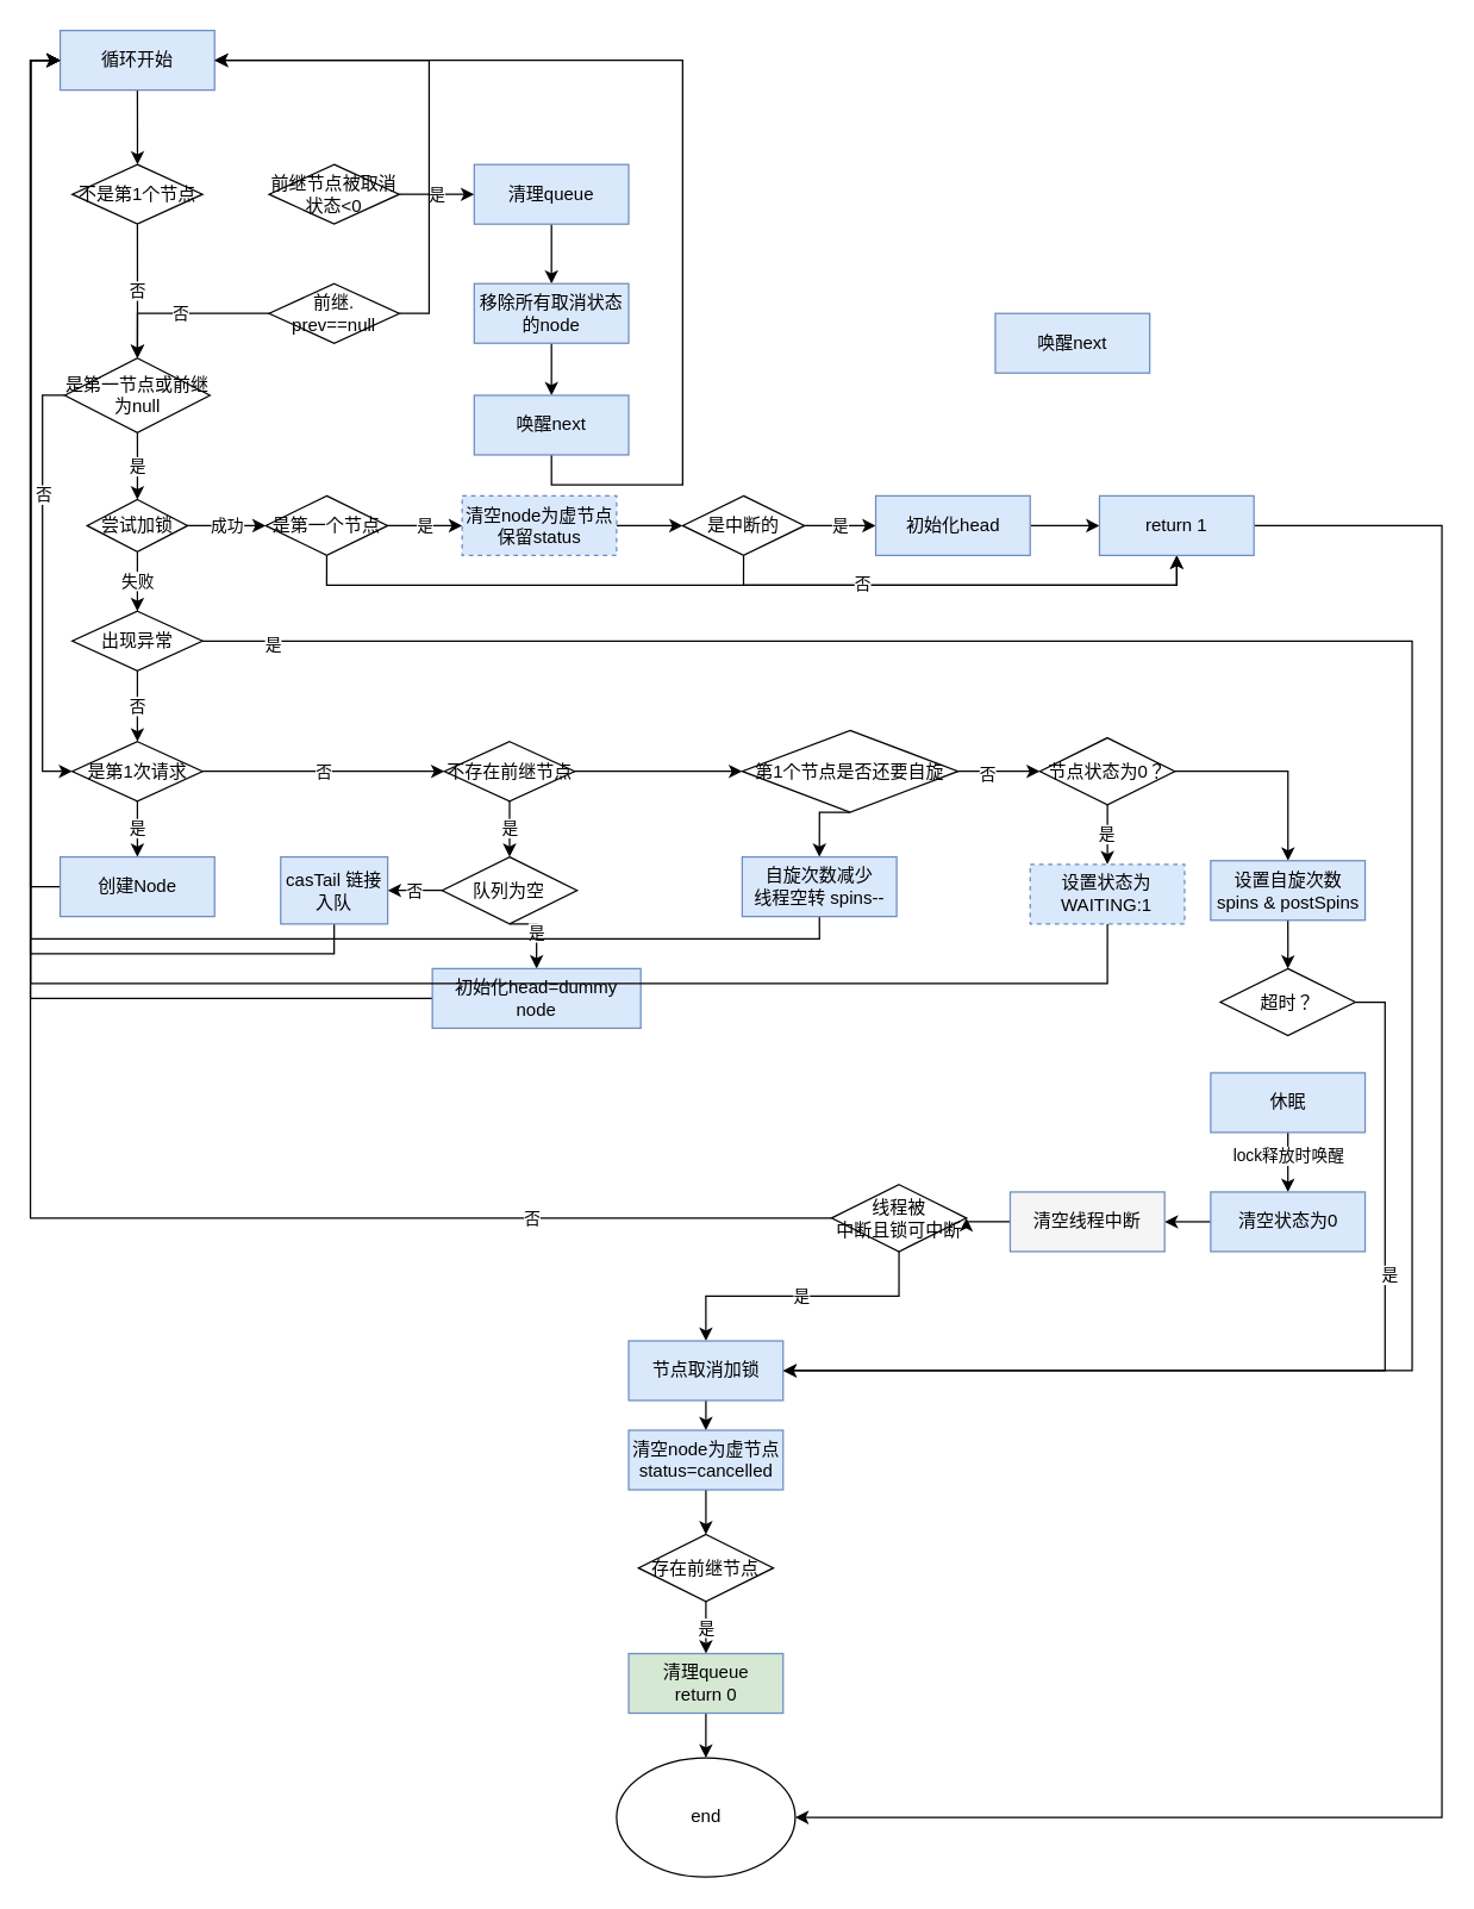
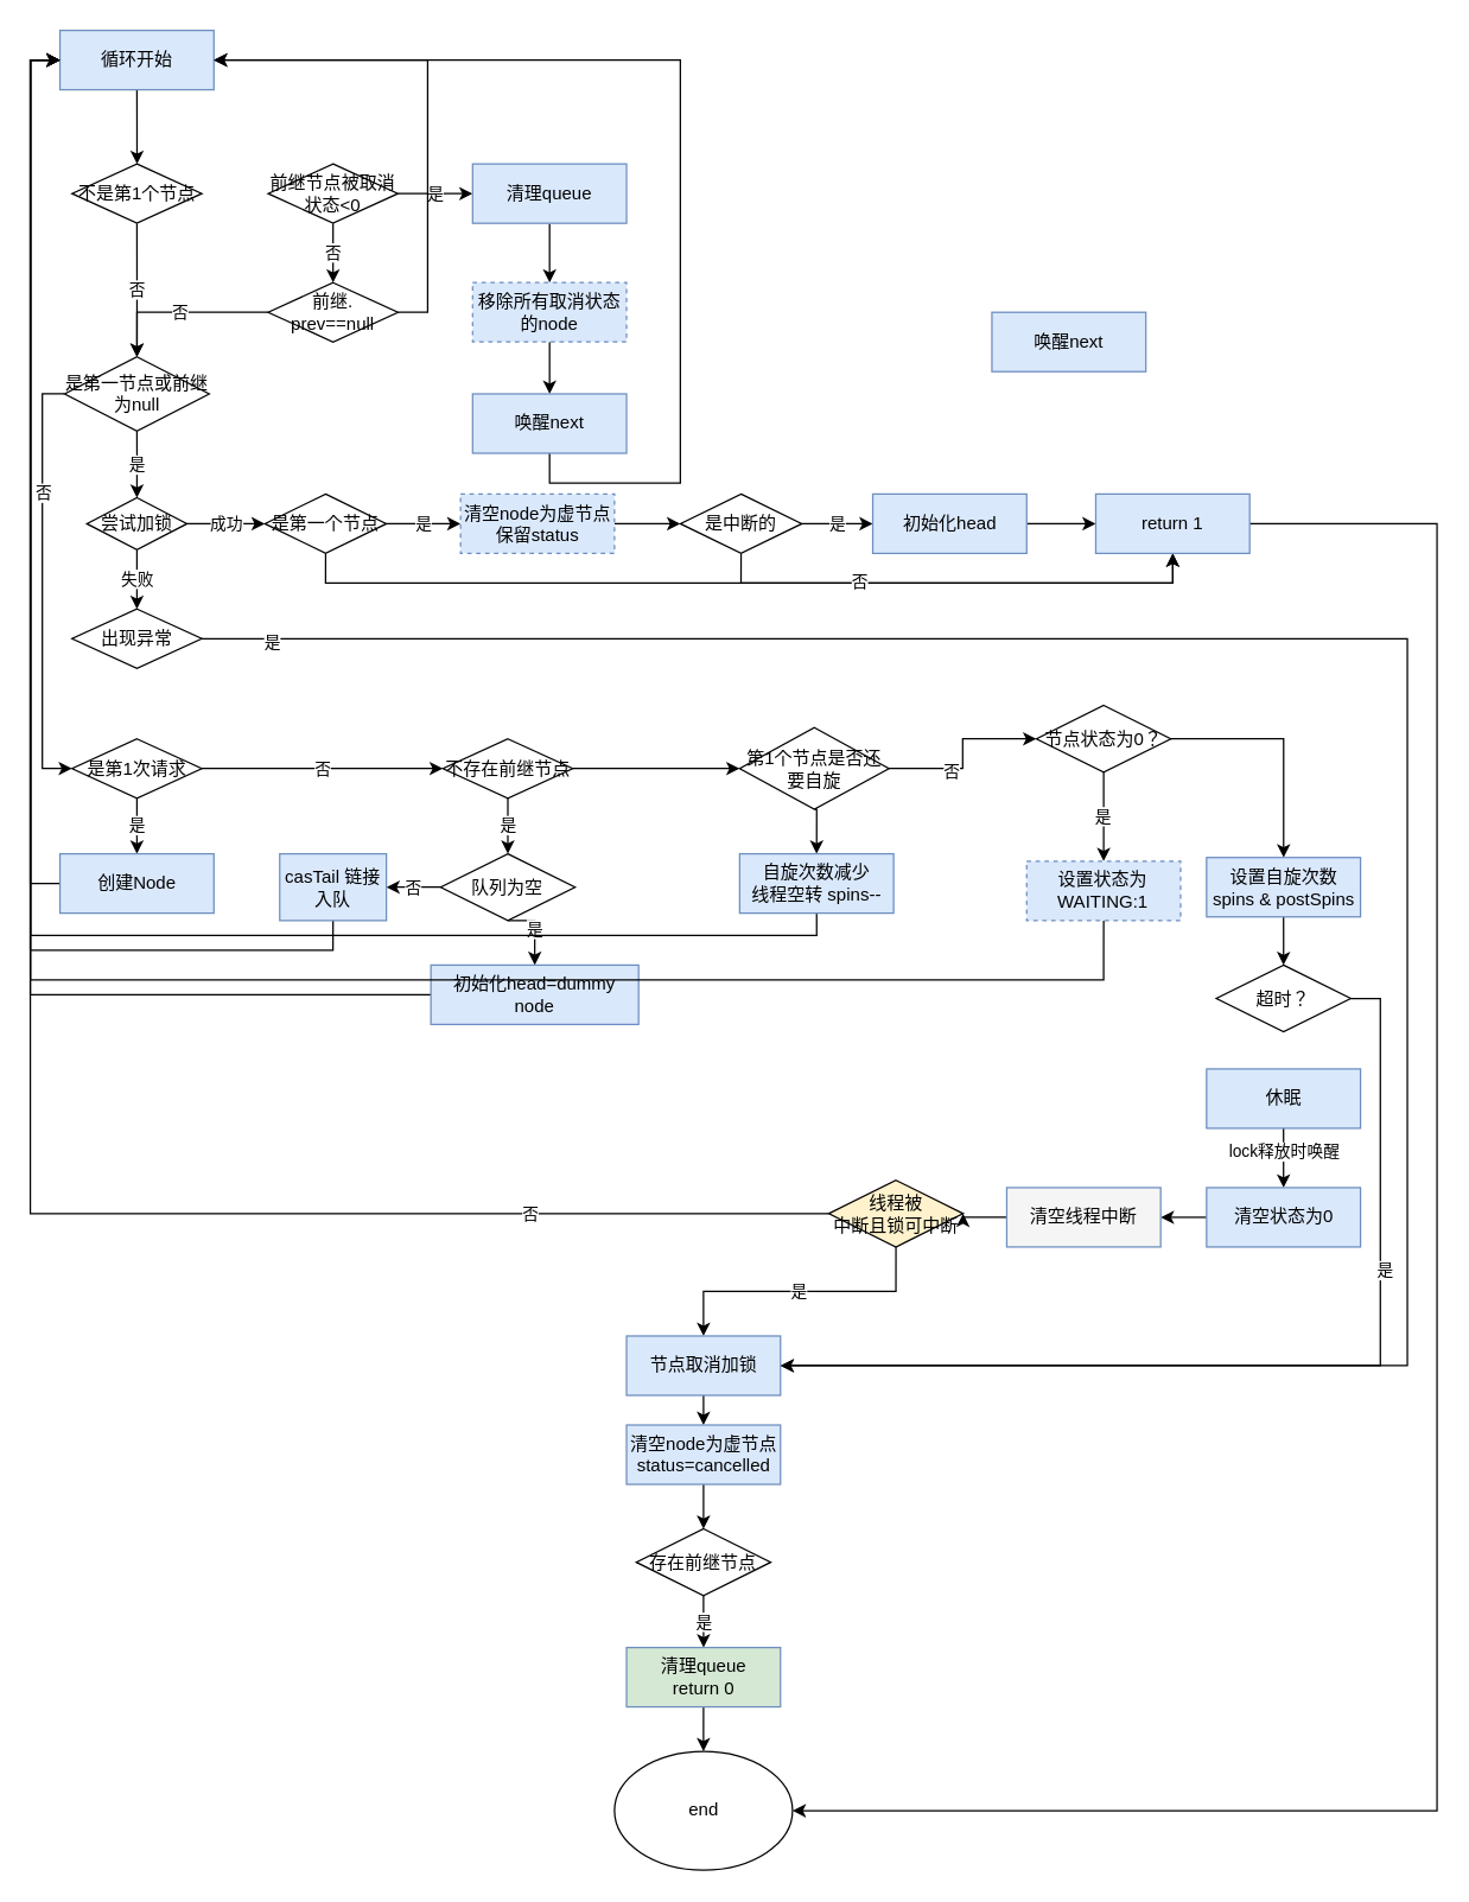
+ <mxCell id="54" value="否" style="edgeStyle=orthogonalEdgeStyle;rounded=0;orthogonalLoop=1;jettySize=auto;html=1;exitX=0.5;exitY=1;exitDx=0;exitDy=0;entryX=0.5;entryY=0;entryDx=0;entryDy=0;" parent="1" source="55" target="60" edge="1"><mxGeometry relative="1" as="geometry" /></mxCell>
- <mxCell id="64" value="&lt;span&gt;移除所有取消状态的node&lt;/span&gt;" style="rounded=0;whiteSpace=wrap;html=1;fillColor=#dae8fc;strokeColor=#6c8ebf;" parent="1" vertex="1"><mxGeometry x="318" y="190" width="103.75" height="40" as="geometry" /></mxCell>
+ <mxCell id="64" value="&lt;span&gt;移除所有取消状态的node&lt;/span&gt;" style="rounded=0;whiteSpace=wrap;html=1;fillColor=#dae8fc;strokeColor=#6c8ebf;dashed=1;" parent="1" vertex="1"><mxGeometry x="318" y="190" width="103.75" height="40" as="geometry" /></mxCell>
- <mxCell id="90" value="否" style="edgeStyle=orthogonalEdgeStyle;rounded=0;orthogonalLoop=1;jettySize=auto;html=1;exitX=0.5;exitY=1;exitDx=0;exitDy=0;entryX=0.5;entryY=0;entryDx=0;entryDy=0;" parent="1" source="93" target="11" edge="1"><mxGeometry relative="1" as="geometry" /></mxCell>
- <mxCell id="5" value="第1个节点是否还要自旋" style="rhombus;whiteSpace=wrap;html=1;" parent="1" vertex="1"><mxGeometry x="498" y="490" width="145" height="55" as="geometry" /></mxCell>
+ <mxCell id="5" value="第1个节点是否还要自旋" style="rhombus;whiteSpace=wrap;html=1;" parent="1" vertex="1"><mxGeometry x="498" y="490" width="100.63" height="55" as="geometry" /></mxCell>
- <mxCell id="8" value="节点状态为0？" style="rhombus;whiteSpace=wrap;html=1;" parent="1" vertex="1"><mxGeometry x="698" y="495" width="90.63" height="45" as="geometry" /></mxCell>
+ <mxCell id="8" value="节点状态为0？" style="rhombus;whiteSpace=wrap;html=1;" parent="1" vertex="1"><mxGeometry x="698" y="475" width="90.63" height="45" as="geometry" /></mxCell>
- <mxCell id="48" value="线程被&lt;br&gt;中断且锁可中断" style="rhombus;whiteSpace=wrap;html=1;" parent="1" vertex="1"><mxGeometry x="558" y="795" width="90.63" height="45" as="geometry" /></mxCell>
+ <mxCell id="48" value="线程被&lt;br&gt;中断且锁可中断" style="rhombus;whiteSpace=wrap;html=1;fillColor=#fff2cc;" parent="1" vertex="1"><mxGeometry x="558" y="795" width="90.63" height="45" as="geometry" /></mxCell>
